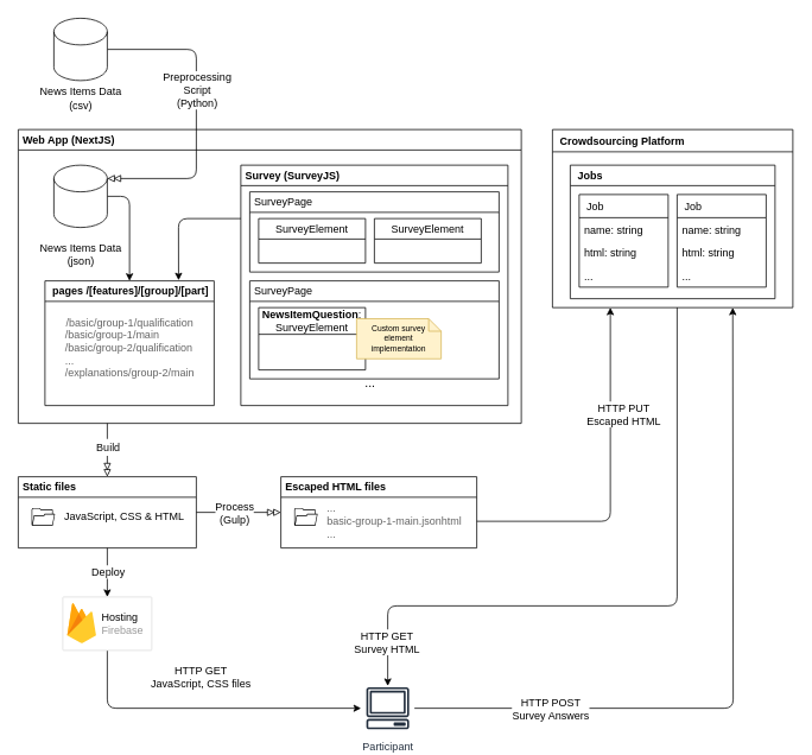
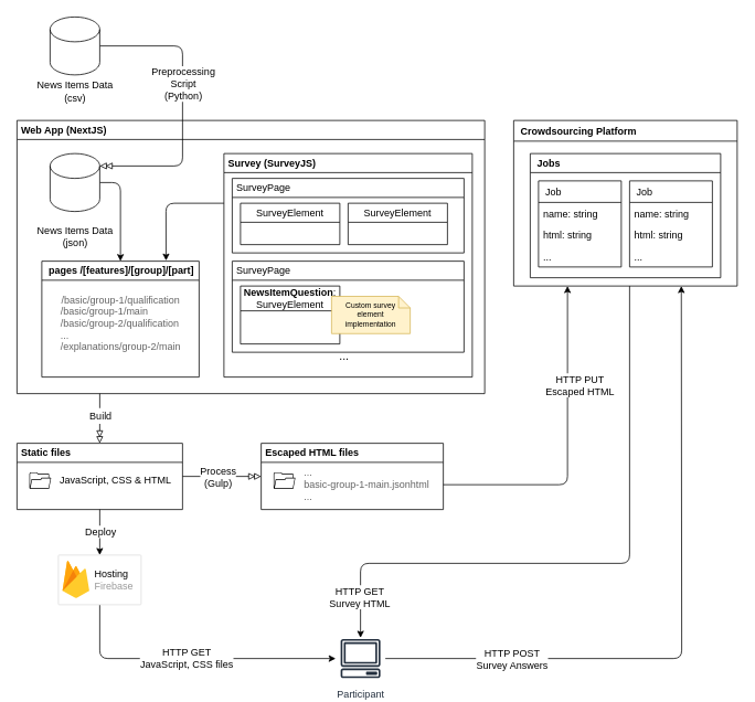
- <mxCell id="53" value="HTTP GET&lt;br&gt;JavaScript, CSS files" style="text;html=1;align=center;verticalAlign=middle;resizable=0;points=[];autosize=1;strokeColor=none;fillColor=none;fontSize=12;fontFamily=Helvetica;fontColor=#000000;labelBackgroundColor=default;" parent="1" vertex="1"><mxGeometry x="155" y="740" width="140" height="40" as="geometry" /></mxCell>
+ <mxCell id="53" value="HTTP GET&lt;br&gt;JavaScript, CSS files" style="text;html=1;align=center;verticalAlign=middle;resizable=0;points=[];autosize=1;strokeColor=none;fillColor=none;fontSize=12;fontFamily=Helvetica;fontColor=#000000;labelBackgroundColor=default;" parent="1" vertex="1"><mxGeometry x="155" y="775" width="140" height="40" as="geometry" /></mxCell>
